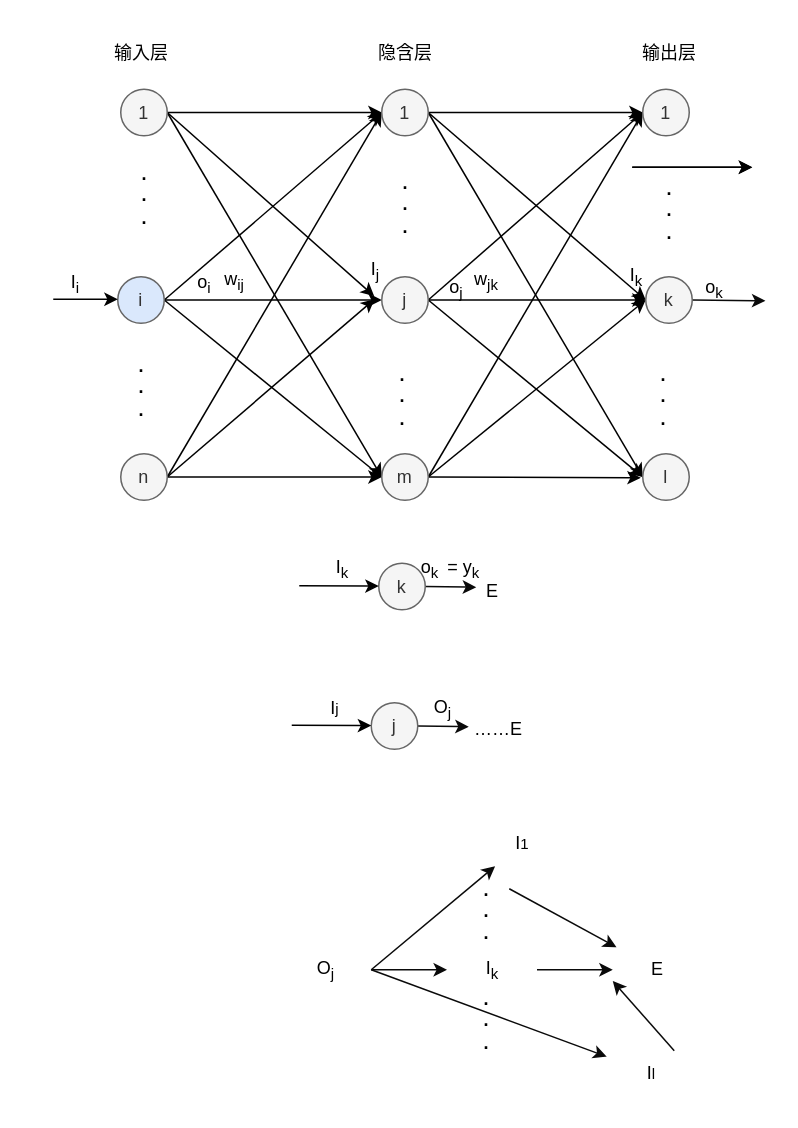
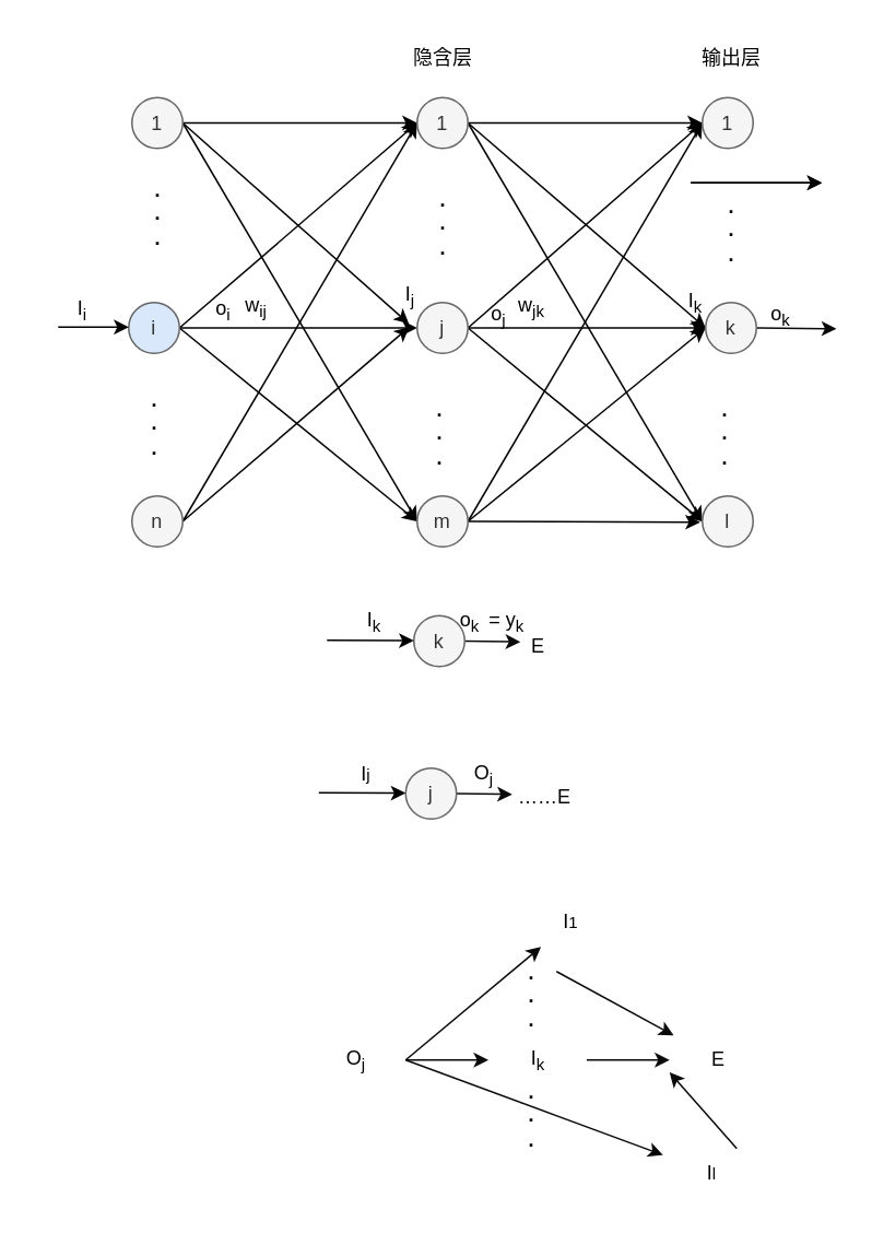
- <mxCell id="36" value="输入层" style="text;strokeColor=none;align=center;fillColor=none;html=1;verticalAlign=middle;whiteSpace=wrap;rounded=0;fontColor=#000000;" parent="1" vertex="1"><mxGeometry x="63.5" y="20" width="60" height="30" as="geometry" /></mxCell>
- <mxCell id="8" style="edgeStyle=none;html=1;exitX=1;exitY=0.5;exitDx=0;exitDy=0;entryX=0;entryY=0.5;entryDx=0;entryDy=0;strokeColor=#000000;fontColor=#000000;endArrow=diamond;" parent="1" source="9" target="17" edge="1"><mxGeometry relative="1" as="geometry" /></mxCell>
+ <mxCell id="8" style="edgeStyle=none;html=1;exitX=1;exitY=0.5;exitDx=0;exitDy=0;entryX=0;entryY=0.5;entryDx=0;entryDy=0;strokeColor=#000000;fontColor=#000000;" parent="1" source="9" target="17" edge="1"><mxGeometry relative="1" as="geometry" /></mxCell>
- <mxCell id="12" style="edgeStyle=none;html=1;exitX=1;exitY=0.5;exitDx=0;exitDy=0;strokeColor=#000000;fontColor=#000000;" parent="1" source="13" target="17" edge="1"><mxGeometry relative="1" as="geometry" /></mxCell>
